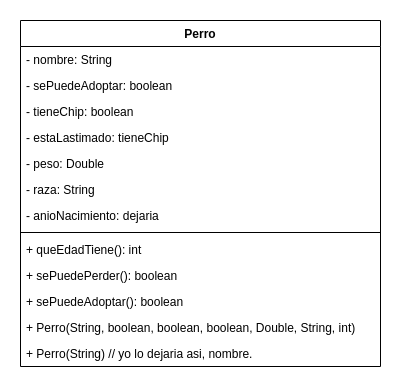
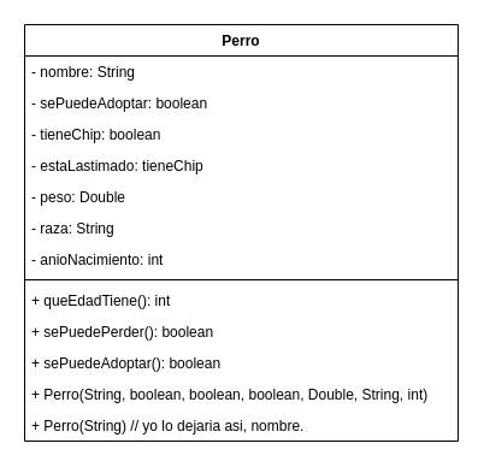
- <mxCell id="9" value="- anioNacimiento: dejaria" style="text;strokeColor=none;fillColor=none;align=left;verticalAlign=top;spacingLeft=4;spacingRight=4;overflow=hidden;rotatable=0;points=[[0,0.5],[1,0.5]];portConstraint=eastwest;" vertex="1" parent="2"><mxGeometry y="182" width="360" height="26" as="geometry" /></mxCell>
+ <mxCell id="9" value="- anioNacimiento: int" style="text;strokeColor=none;fillColor=none;align=left;verticalAlign=top;spacingLeft=4;spacingRight=4;overflow=hidden;rotatable=0;points=[[0,0.5],[1,0.5]];portConstraint=eastwest;" vertex="1" parent="2"><mxGeometry y="182" width="360" height="26" as="geometry" /></mxCell>
